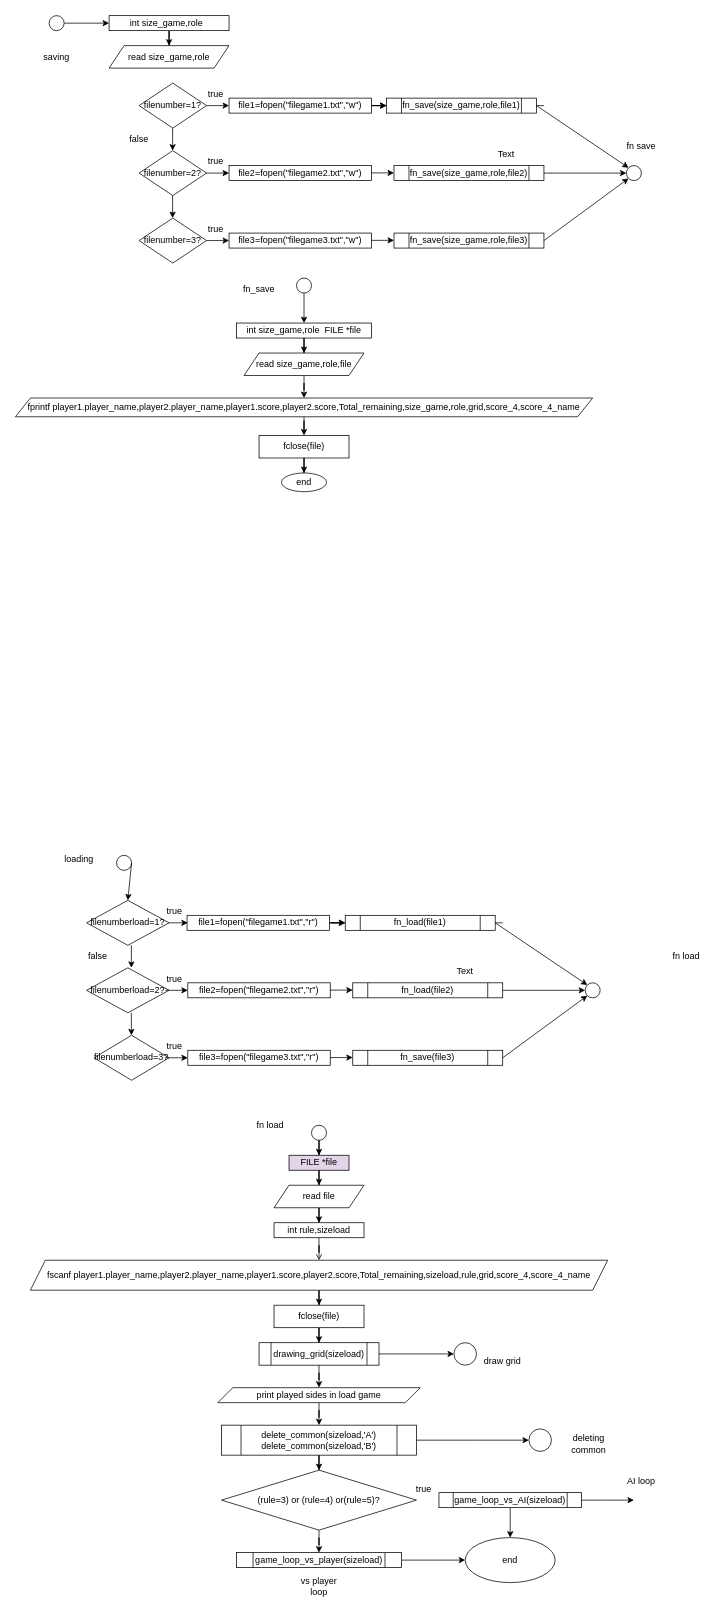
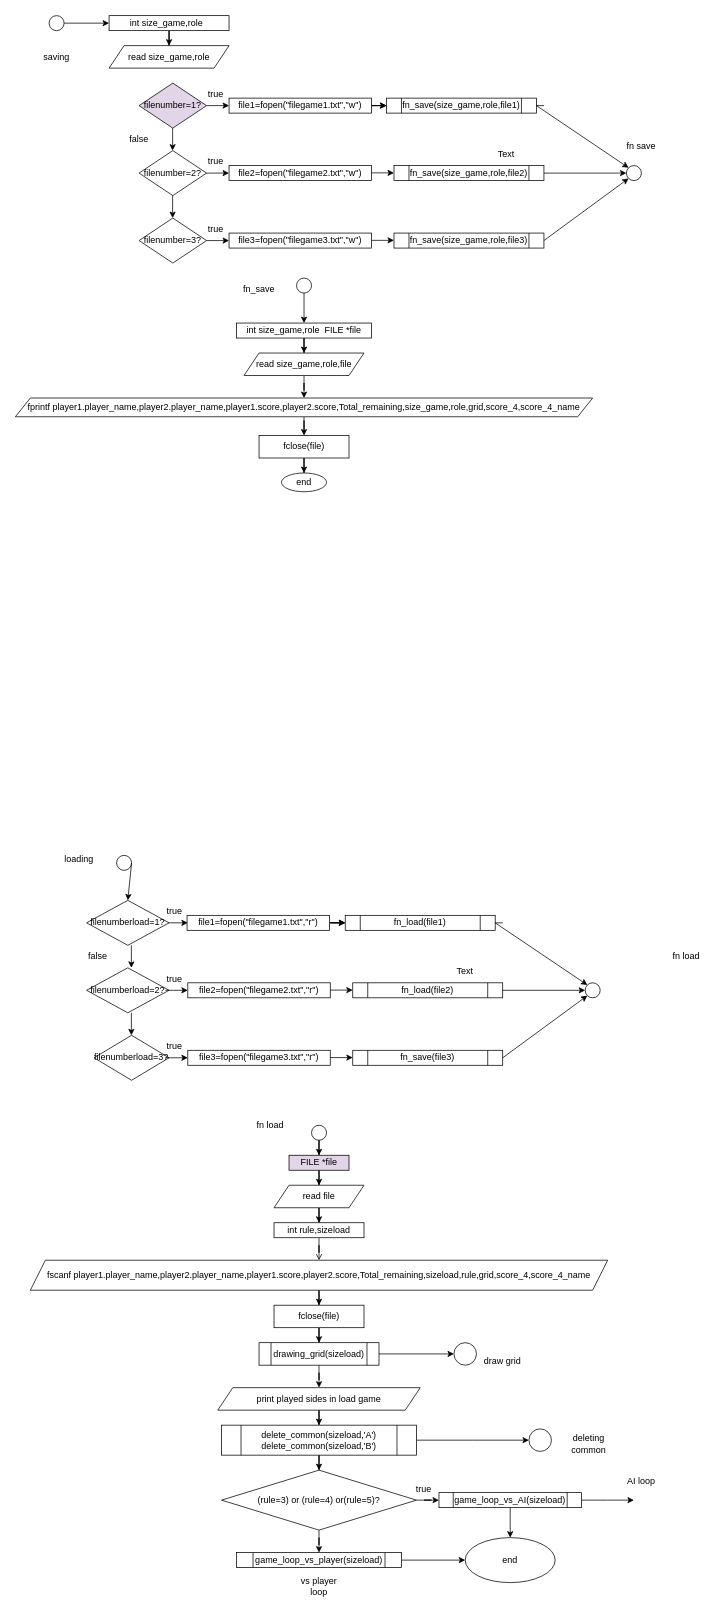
- <mxCell id="4" value="filenumber=1?" style="rhombus;whiteSpace=wrap;html=1;" vertex="1" parent="1"><mxGeometry x="185" y="110" width="90" height="60" as="geometry" /></mxCell>
+ <mxCell id="4" value="filenumber=1?" style="rhombus;whiteSpace=wrap;html=1;fillColor=#e1d5e7;" vertex="1" parent="1"><mxGeometry x="185" y="110" width="90" height="60" as="geometry" /></mxCell>
- <mxCell id="94" value="print played sides in load game" style="shape=parallelogram;perimeter=parallelogramPerimeter;whiteSpace=wrap;html=1;fixedSize=1;" vertex="1" parent="1"><mxGeometry x="290" y="1850" width="270" height="20" as="geometry" /></mxCell>
+ <mxCell id="94" value="print played sides in load game" style="shape=parallelogram;perimeter=parallelogramPerimeter;whiteSpace=wrap;html=1;fixedSize=1;" vertex="1" parent="1"><mxGeometry x="290" y="1850" width="270" height="30" as="geometry" /></mxCell>
+ <mxCell id="102" value="" style="edgeStyle=orthogonalEdgeStyle;rounded=0;orthogonalLoop=1;jettySize=auto;html=1;" edge="1" parent="1" source="104" target="107"><mxGeometry relative="1" as="geometry" /></mxCell>
